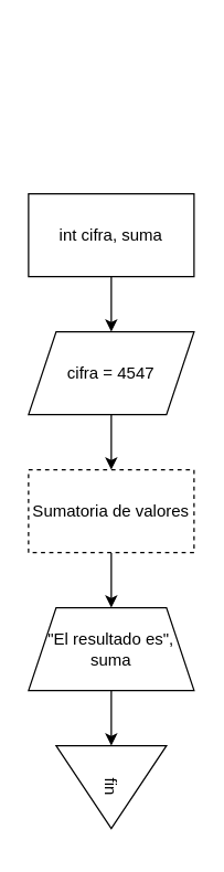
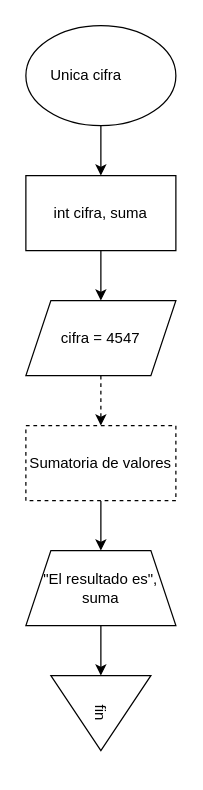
+ <mxCell id="3" value="Unica cifra&lt;span style=&quot;white-space: pre;&quot;&gt;&#09;&lt;/span&gt;" style="ellipse;whiteSpace=wrap;html=1;" vertex="1" parent="1"><mxGeometry x="20" y="20" width="120" height="80" as="geometry" /></mxCell>
+ <mxCell id="2" style="edgeStyle=none;html=1;" edge="1" parent="1" source="3" target="5"><mxGeometry relative="1" as="geometry"><mxPoint x="80" y="150" as="targetPoint" /></mxGeometry></mxCell>
- <mxCell id="6" style="edgeStyle=none;html=1;" edge="1" parent="1" source="7" target="9"><mxGeometry relative="1" as="geometry"><mxPoint x="80" y="350" as="targetPoint" /></mxGeometry></mxCell>
+ <mxCell id="6" style="edgeStyle=none;html=1;dashed=1;" edge="1" parent="1" source="7" target="9"><mxGeometry relative="1" as="geometry"><mxPoint x="80" y="350" as="targetPoint" /></mxGeometry></mxCell>
